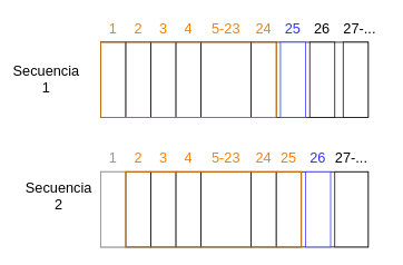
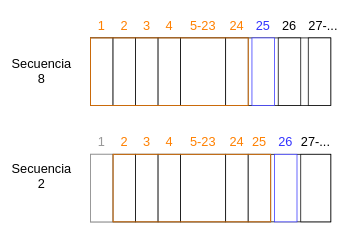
- <mxCell id="19" value="Secuencia 1" style="text;html=1;align=center;verticalAlign=middle;whiteSpace=wrap;rounded=0;fontSize=17;" vertex="1" parent="1"><mxGeometry x="20" y="80" width="70" height="30" as="geometry" /></mxCell>
+ <mxCell id="19" value="Secuencia 8" style="text;html=1;align=center;verticalAlign=middle;whiteSpace=wrap;rounded=0;fontSize=17;" vertex="1" parent="1"><mxGeometry x="20" y="80" width="70" height="30" as="geometry" /></mxCell>
- <mxCell id="20" value="Secuencia 2" style="text;html=1;align=center;verticalAlign=middle;whiteSpace=wrap;rounded=0;fontSize=17;" vertex="1" parent="1"><mxGeometry x="35" y="220" width="70" height="30" as="geometry" /></mxCell>
+ <mxCell id="20" value="Secuencia 2" style="text;html=1;align=center;verticalAlign=middle;whiteSpace=wrap;rounded=0;fontSize=17;" vertex="1" parent="1"><mxGeometry x="20" y="220" width="70" height="30" as="geometry" /></mxCell>
